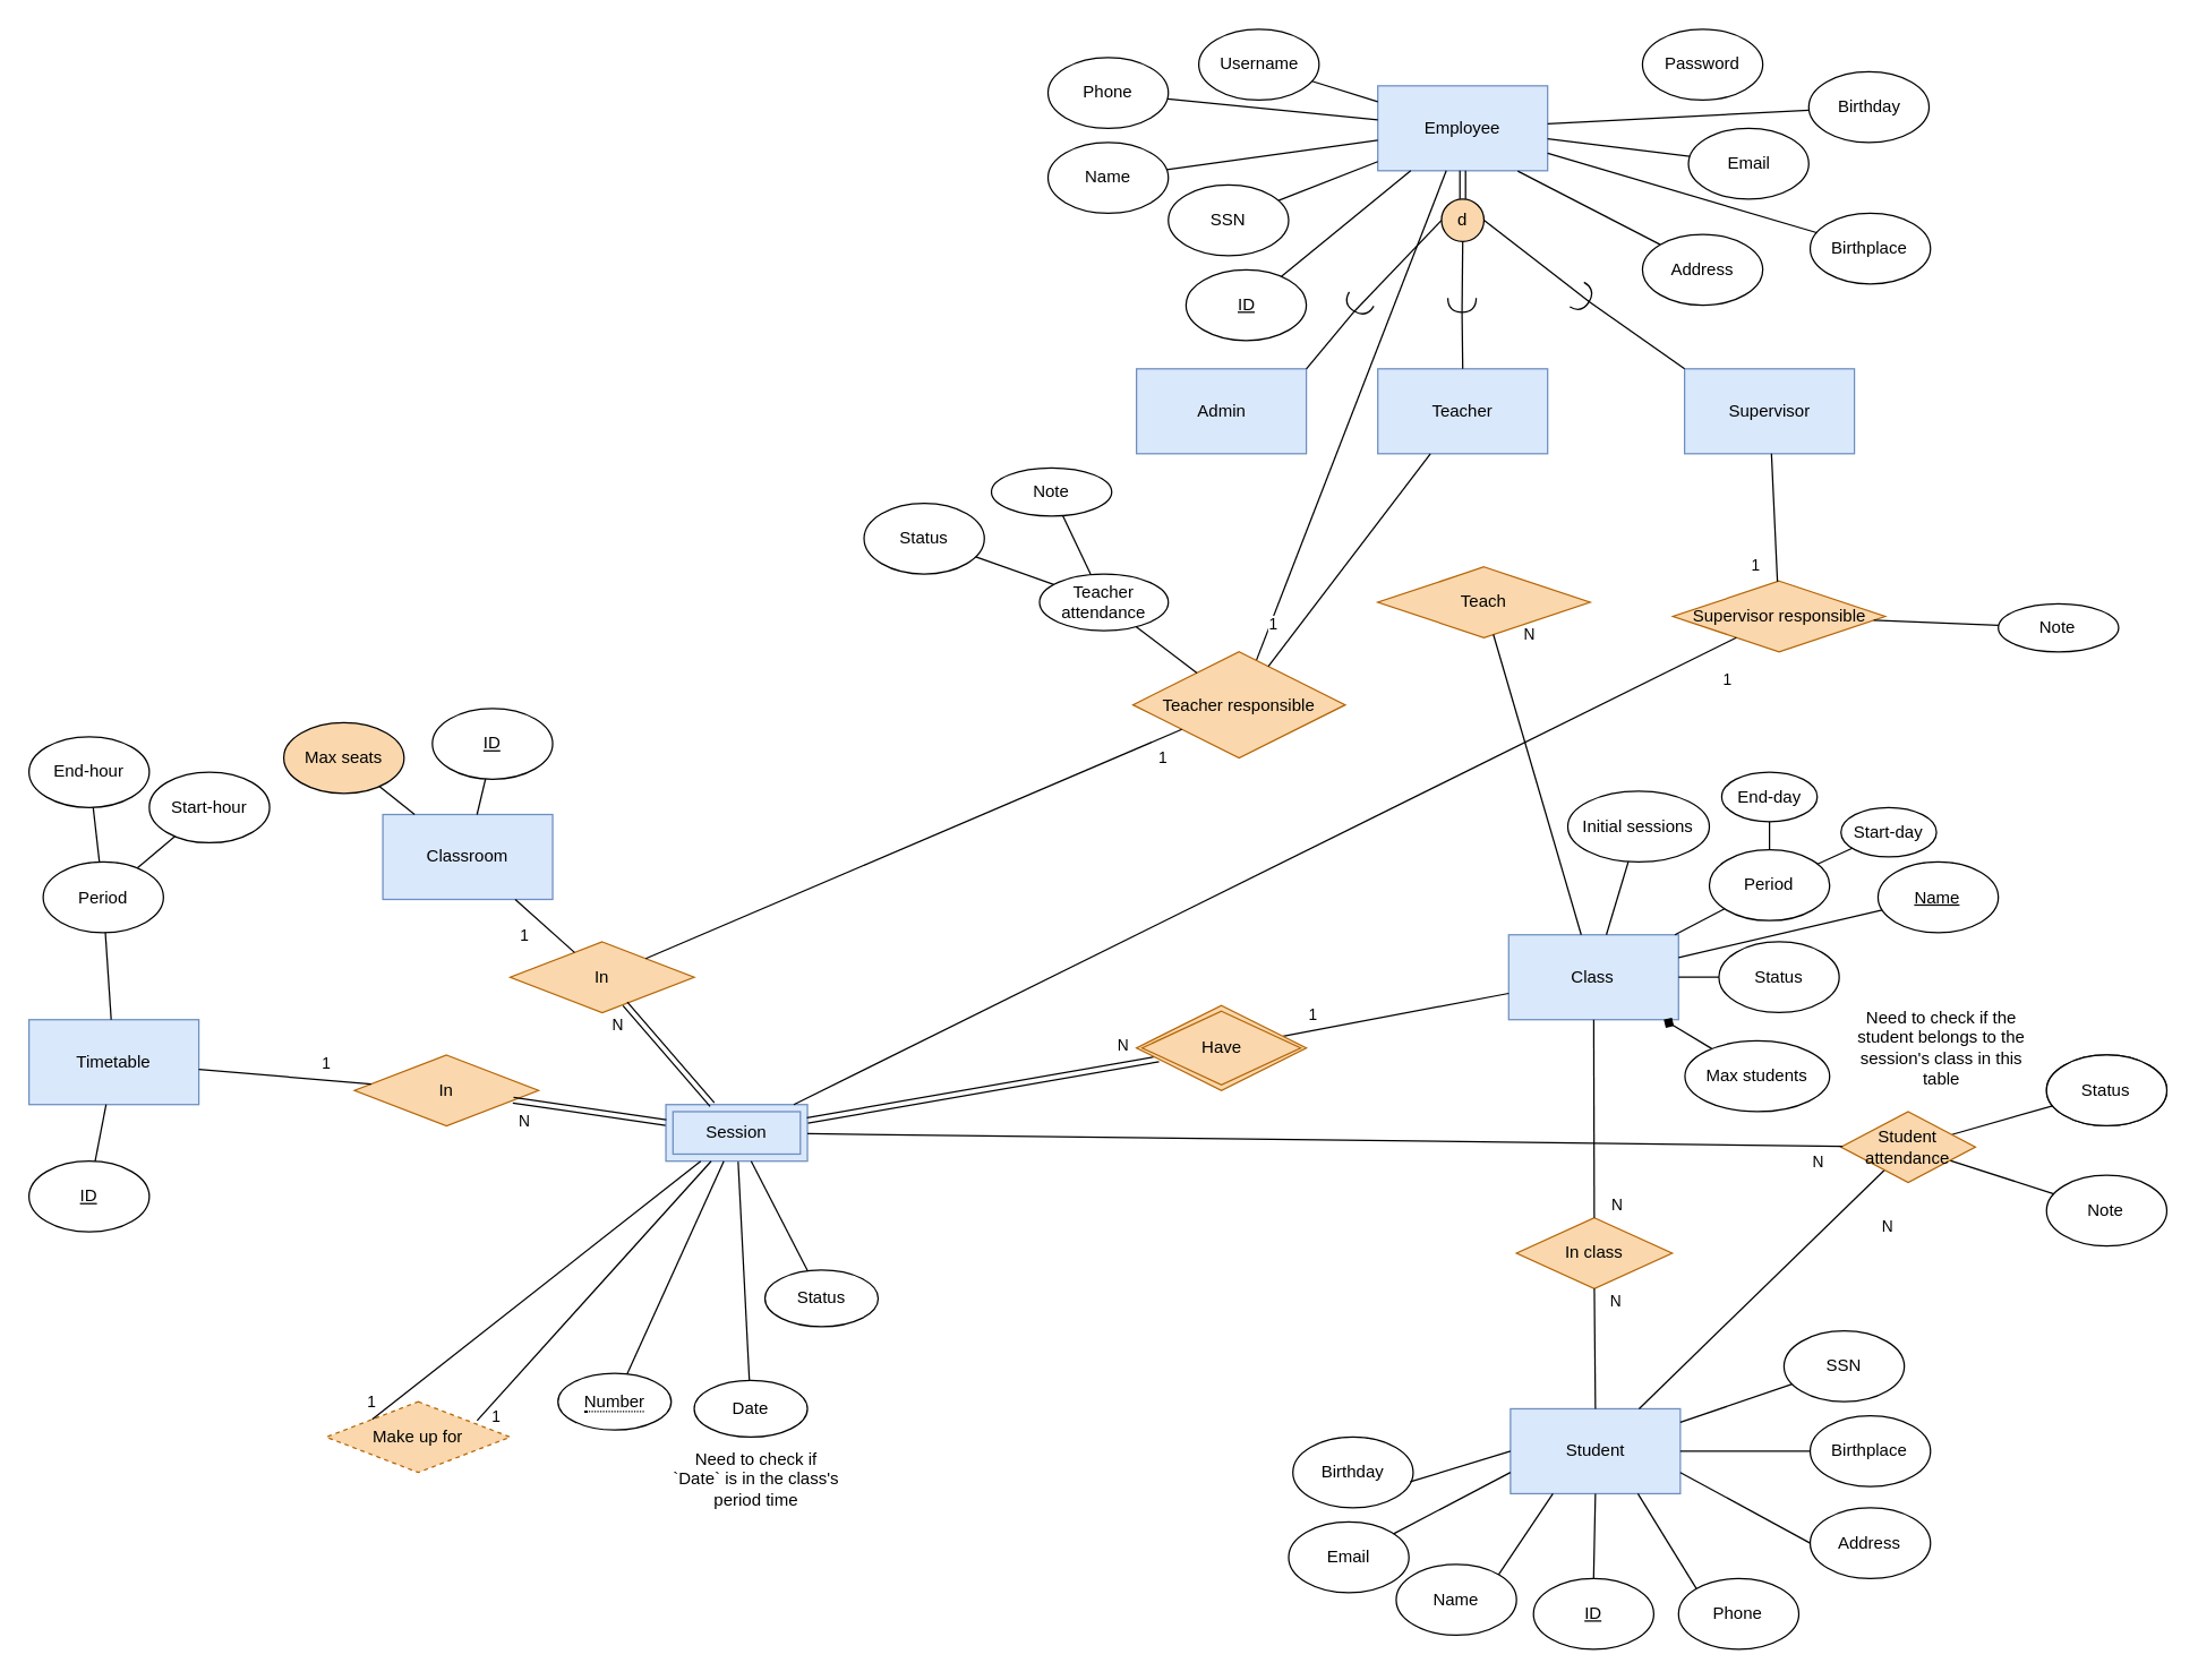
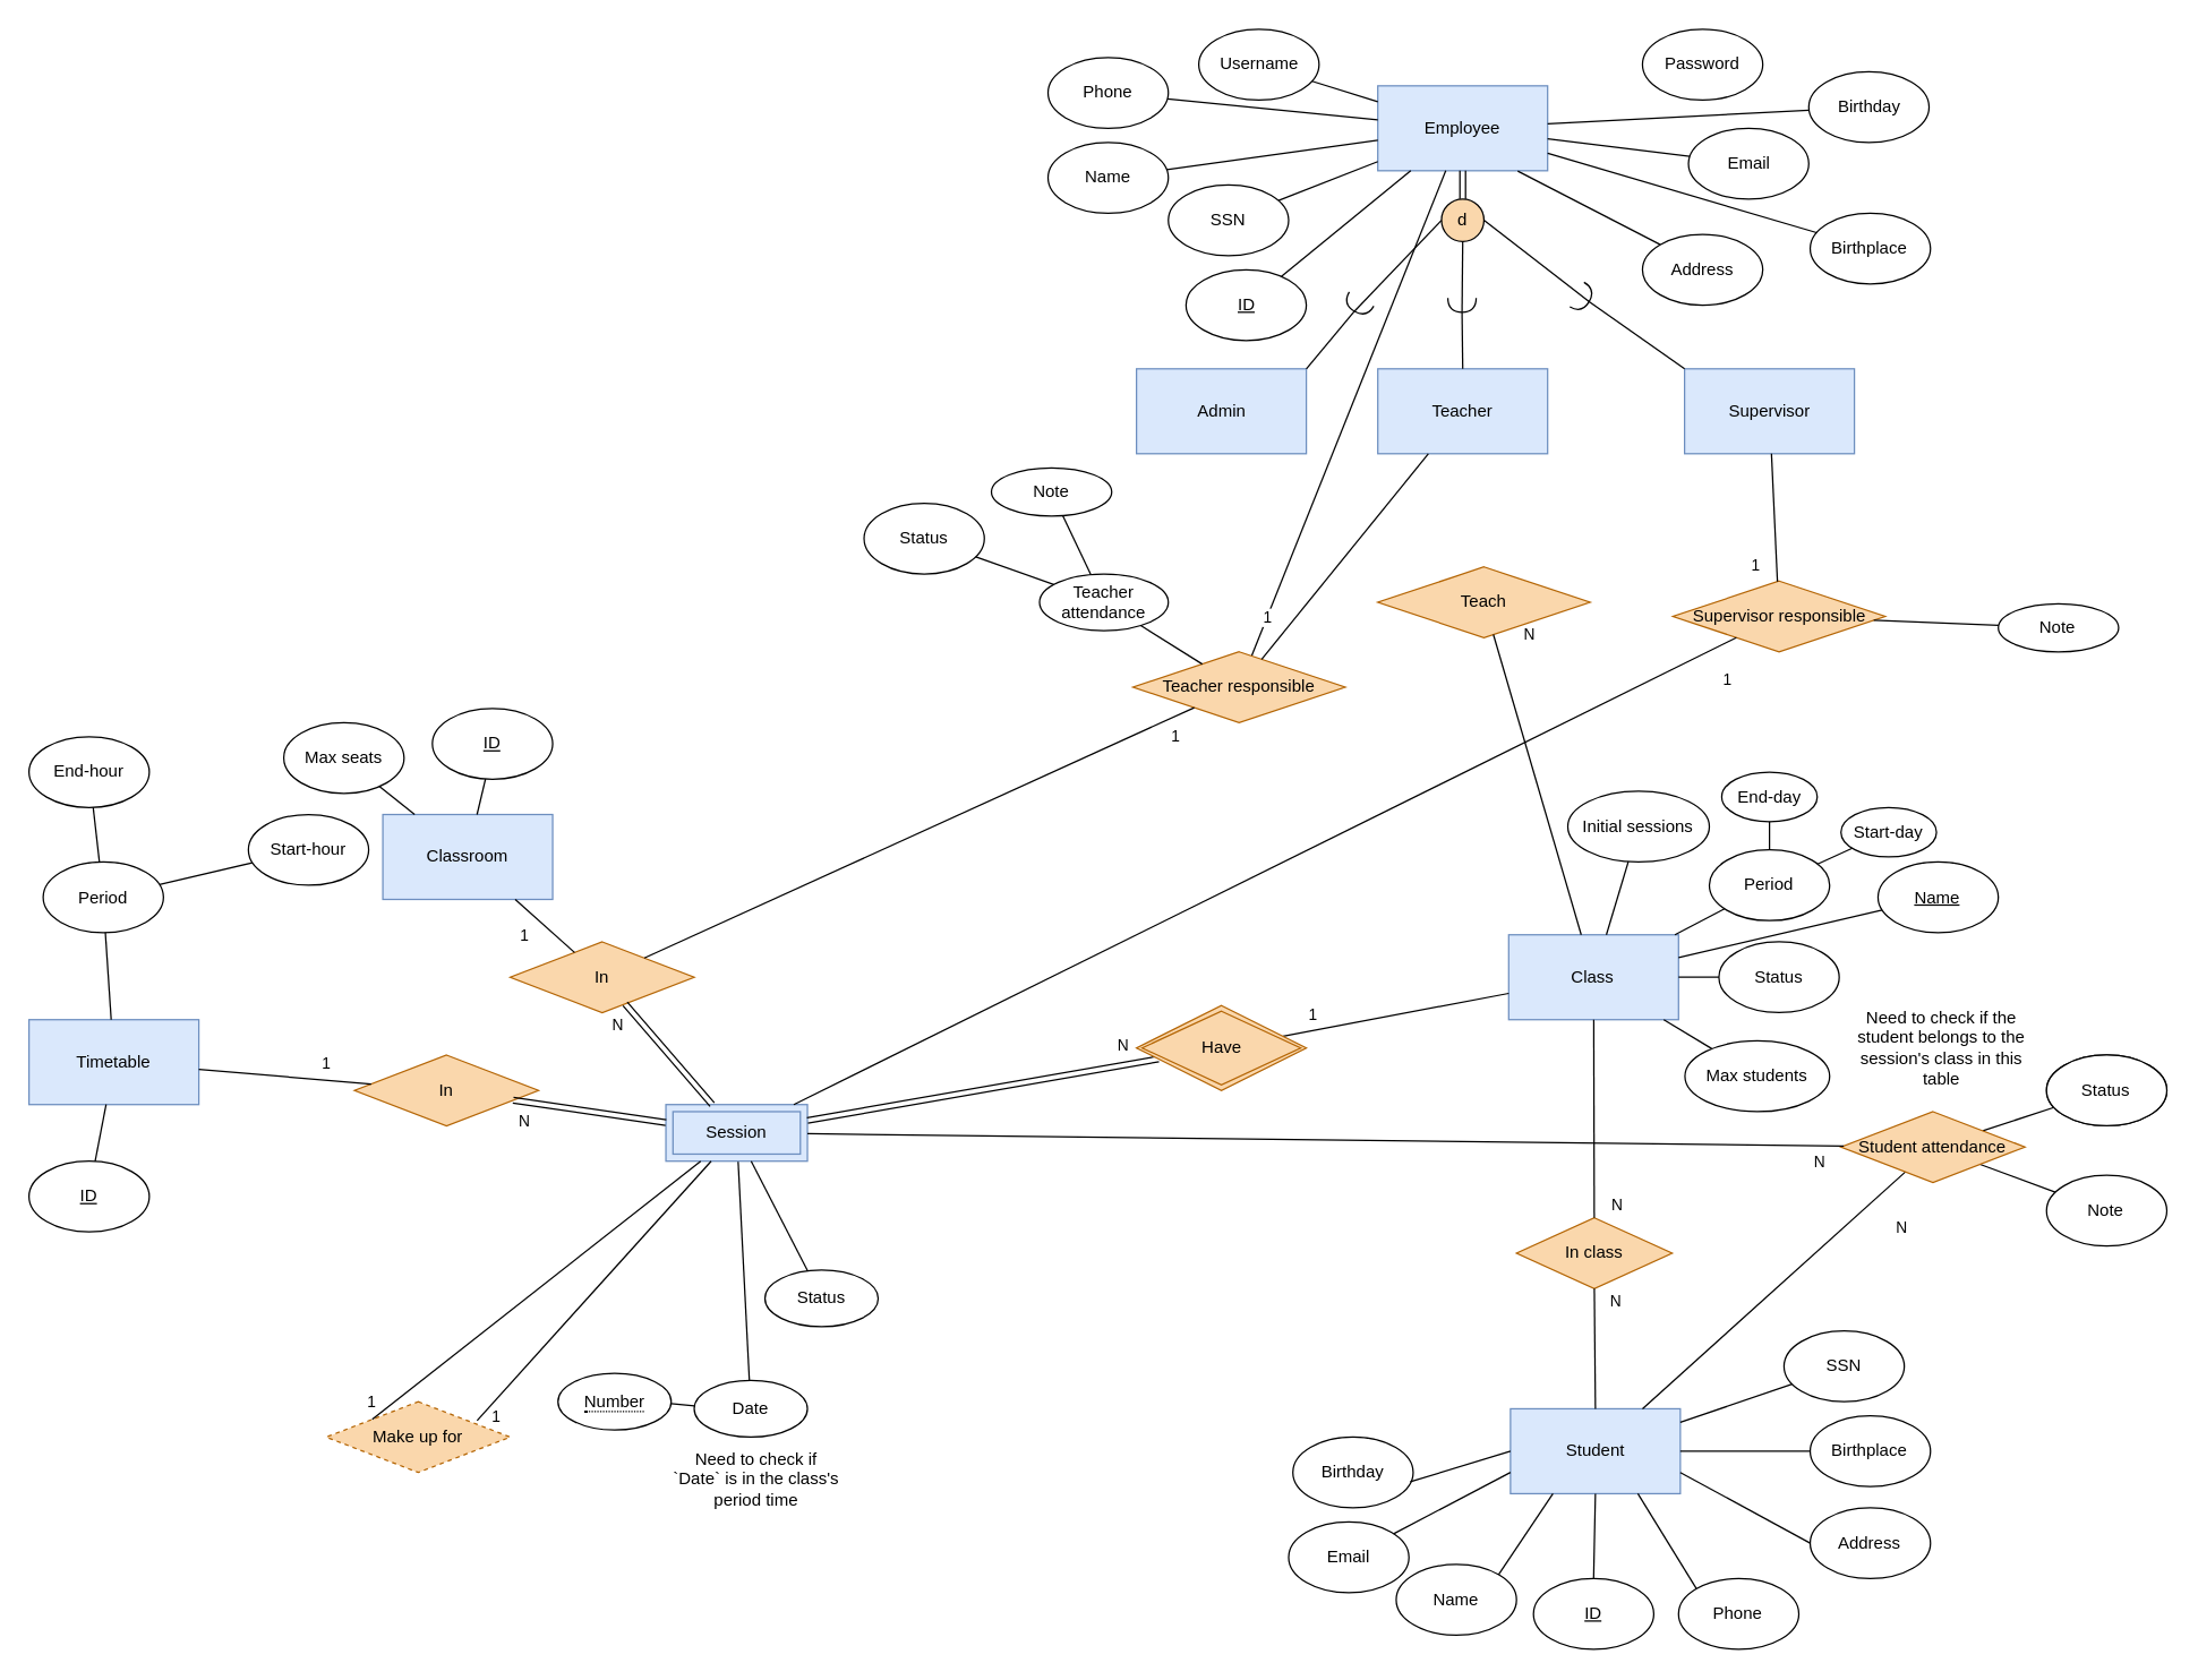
- <mxCell id="31" value="Teacher responsible" style="rhombus;whiteSpace=wrap;html=1;fillColor=#fad7ac;strokeColor=#b46504;" parent="1" vertex="1"><mxGeometry x="800" y="460" width="150" height="75" as="geometry" /></mxCell>
+ <mxCell id="31" value="Teacher responsible" style="rhombus;whiteSpace=wrap;html=1;fillColor=#fad7ac;strokeColor=#b46504;" parent="1" vertex="1"><mxGeometry y="460" width="150" height="50" as="geometry" x="800" /></mxCell>
- <mxCell id="87" value="Max seats" style="ellipse;whiteSpace=wrap;html=1;fillColor=#fad7ac;" parent="1" vertex="1"><mxGeometry x="200" y="510" width="85" height="50" as="geometry" /></mxCell>
+ <mxCell id="87" value="Max seats" style="ellipse;whiteSpace=wrap;html=1;" parent="1" vertex="1"><mxGeometry x="200" y="510" width="85" height="50" as="geometry" /></mxCell>
- <mxCell id="98" value="Start-hour" style="ellipse;whiteSpace=wrap;html=1;" parent="1" vertex="1"><mxGeometry x="105" y="545" width="85" height="50" as="geometry" /></mxCell>
+ <mxCell id="98" value="Start-hour" style="ellipse;whiteSpace=wrap;html=1;" parent="1" vertex="1"><mxGeometry x="175" y="575" width="85" height="50" as="geometry" /></mxCell>
- <mxCell id="90" value="" style="endArrow=diamond;html=1;rounded=0;" parent="1" source="89" target="4" edge="1"><mxGeometry width="50" height="50" relative="1" as="geometry"><mxPoint x="1235" y="634" as="sourcePoint" /><mxPoint x="1180" y="670" as="targetPoint" /></mxGeometry></mxCell>
+ <mxCell id="90" value="" style="endArrow=none;html=1;rounded=0;" parent="1" source="89" target="4" edge="1"><mxGeometry width="50" height="50" relative="1" as="geometry"><mxPoint x="1235" y="634" as="sourcePoint" /><mxPoint x="1180" y="670" as="targetPoint" /></mxGeometry></mxCell>
- <mxCell id="81" value="Student attendance" style="rhombus;whiteSpace=wrap;html=1;fillColor=#fad7ac;strokeColor=#b46504;" parent="1" vertex="1"><mxGeometry x="1300.24" y="785" width="95" height="50" as="geometry" /></mxCell>
+ <mxCell id="81" value="Student attendance" style="rhombus;whiteSpace=wrap;html=1;fillColor=#fad7ac;strokeColor=#b46504;" parent="1" vertex="1"><mxGeometry x="1300.24" y="785" width="130" height="50" as="geometry" /></mxCell>
- <mxCell id="74" value="" style="endArrow=none;html=1;rounded=0;" parent="1" source="73" target="69" edge="1"><mxGeometry width="50" height="50" relative="1" as="geometry"><mxPoint x="554" y="660" as="sourcePoint" /><mxPoint x="611" y="685" as="targetPoint" /></mxGeometry></mxCell>
+ <mxCell id="74" value="" style="endArrow=none;html=1;rounded=0;" parent="1" source="73" target="104" edge="1"><mxGeometry width="50" height="50" relative="1" as="geometry"><mxPoint x="554" y="660" as="sourcePoint" /><mxPoint x="611" y="685" as="targetPoint" /></mxGeometry></mxCell>
